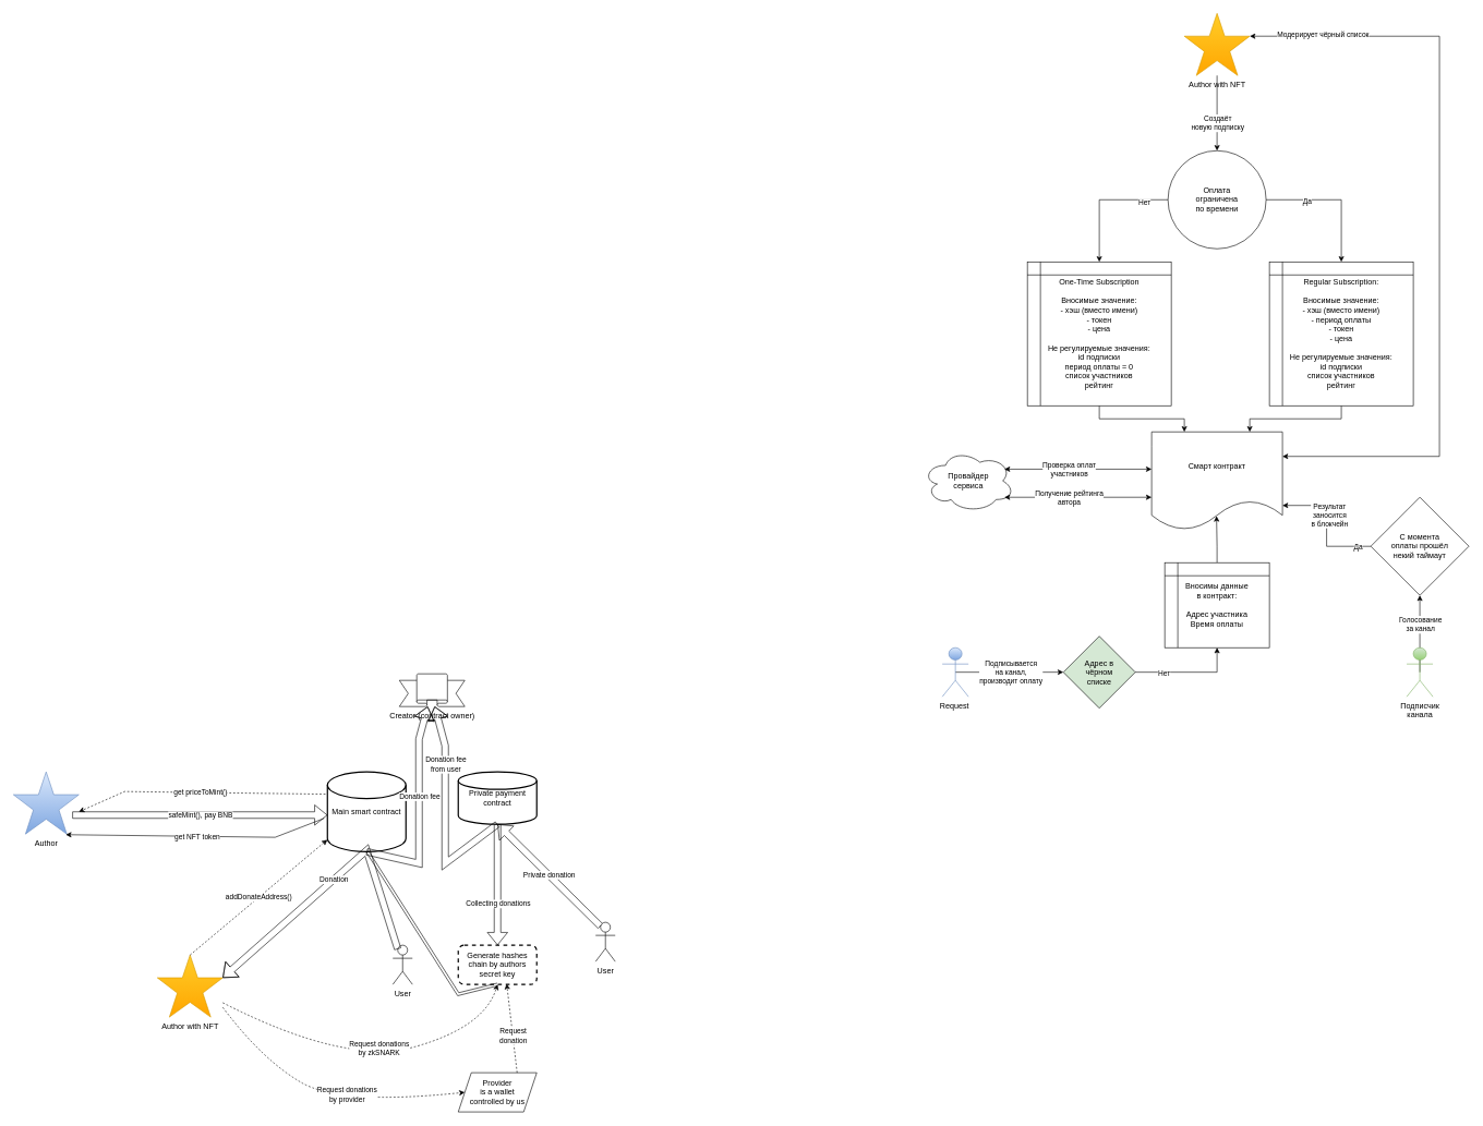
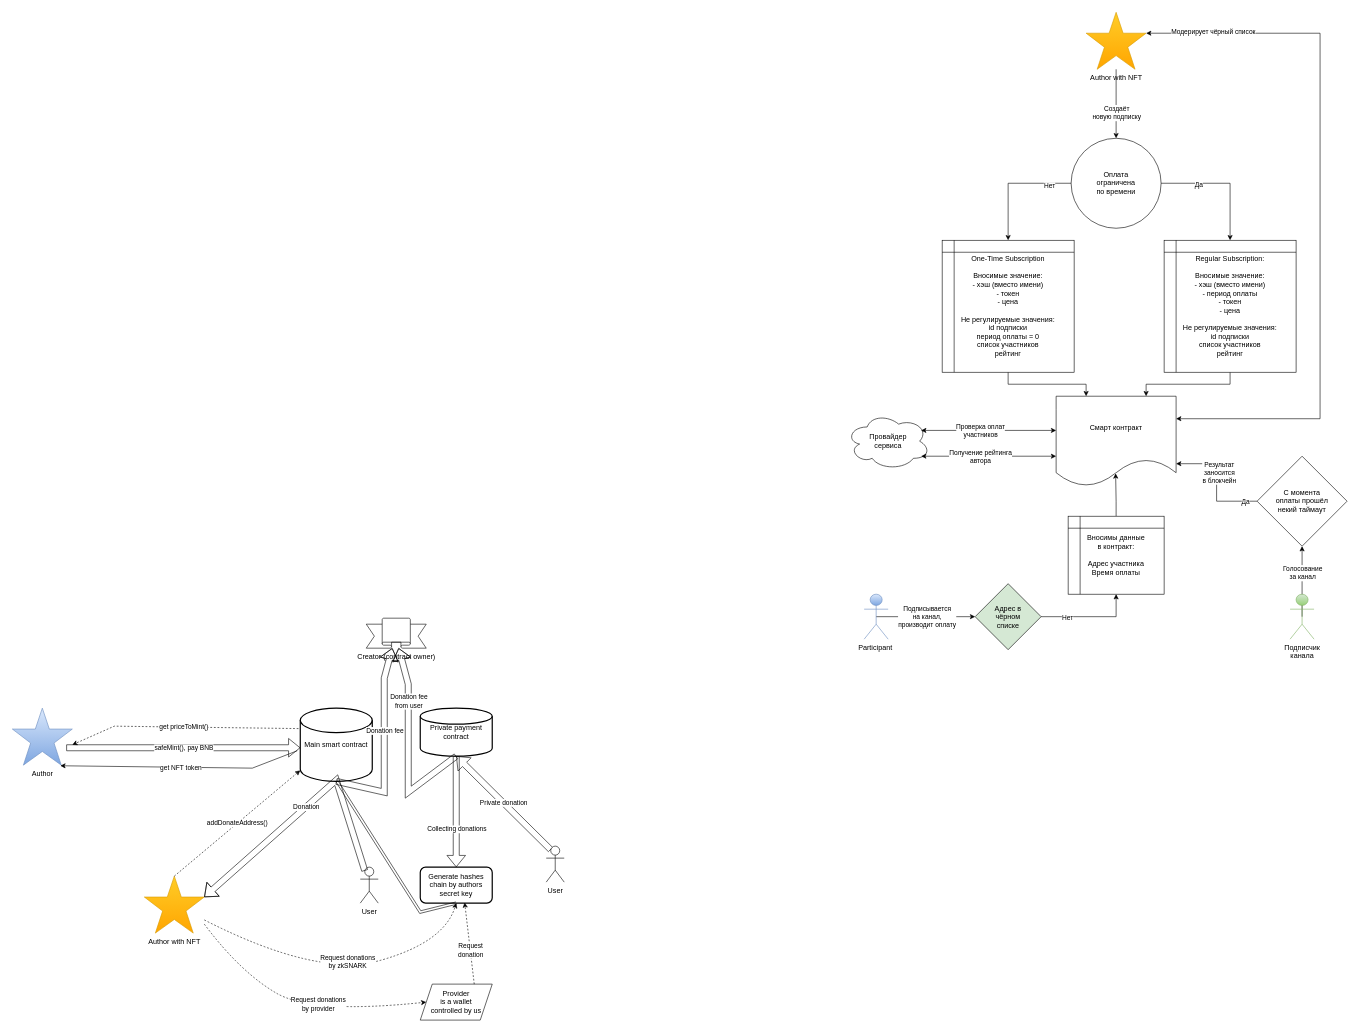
- <mxCell id="52" value="Request&amp;nbsp;" style="shape=umlActor;verticalLabelPosition=bottom;verticalAlign=top;html=1;outlineConnect=0;fillColor=#dae8fc;strokeColor=#6c8ebf;gradientColor=#7ea6e0;" vertex="1" parent="1"><mxGeometry x="1440" y="990" width="40" height="75" as="geometry" /></mxCell>
+ <mxCell id="52" value="Participant&amp;nbsp;" style="shape=umlActor;verticalLabelPosition=bottom;verticalAlign=top;html=1;outlineConnect=0;fillColor=#dae8fc;strokeColor=#6c8ebf;gradientColor=#7ea6e0;" vertex="1" parent="1"><mxGeometry x="1440" y="990" width="40" height="75" as="geometry" /></mxCell>
- <mxCell id="24" value="Generate hashes chain by authors secret key" style="rounded=1;whiteSpace=wrap;html=1;strokeWidth=2;dashed=1;" parent="1" vertex="1"><mxGeometry x="700" y="1445" width="120" height="60" as="geometry" /></mxCell>
+ <mxCell id="24" value="Generate hashes chain by authors secret key" style="rounded=1;whiteSpace=wrap;html=1;strokeWidth=2;" parent="1" vertex="1"><mxGeometry x="700" y="1445" width="120" height="60" as="geometry" /></mxCell>
